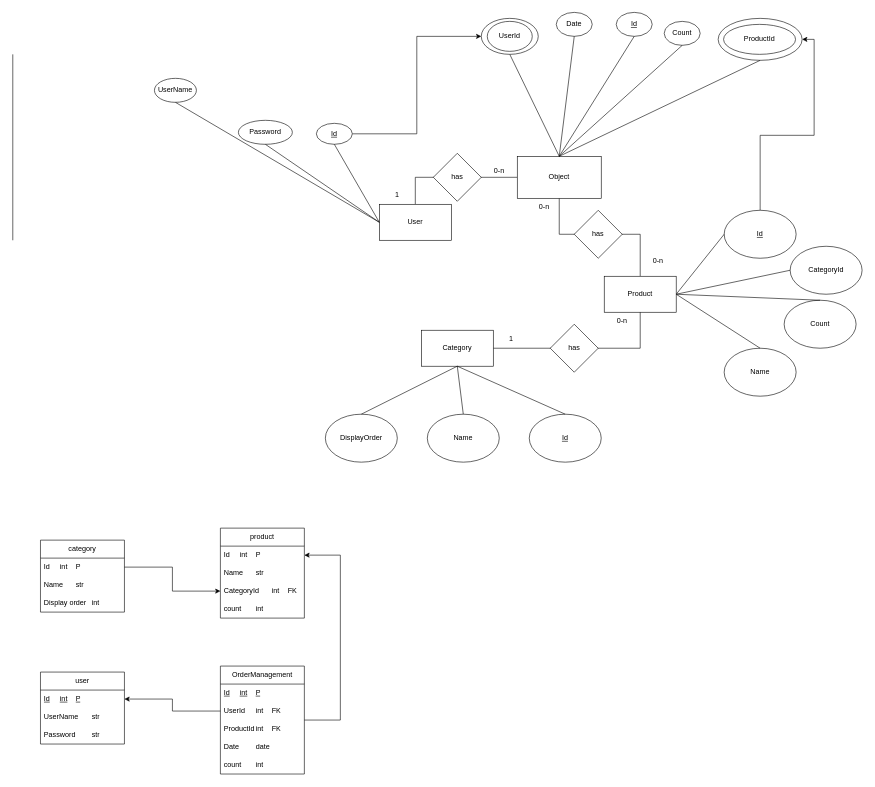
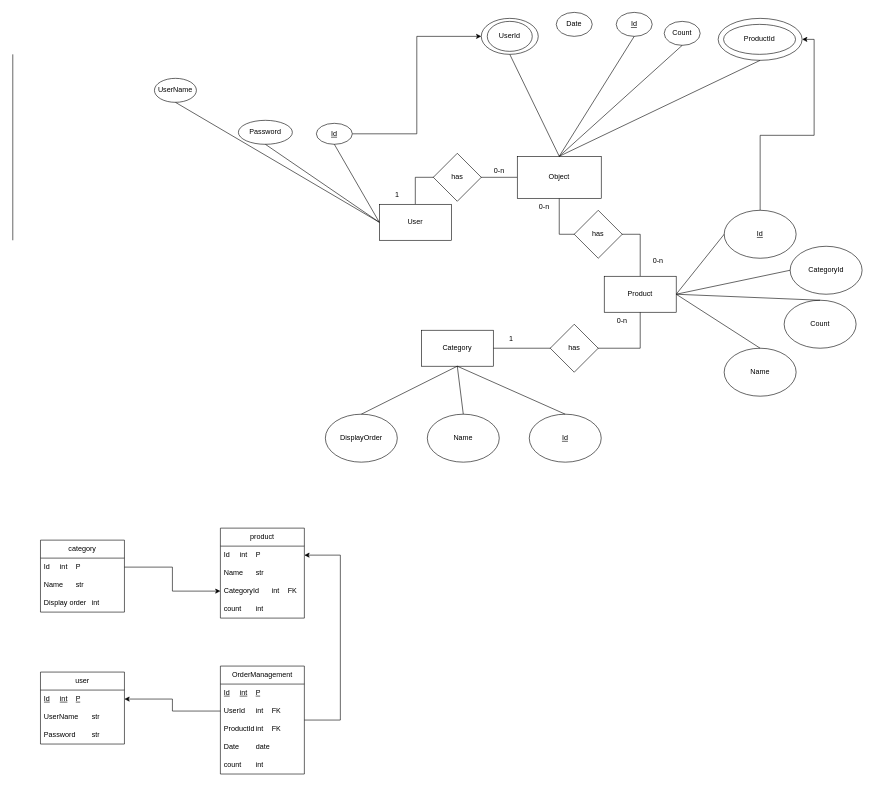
- <mxCell id="72" value="" style="endArrow=none;html=1;rounded=0;exitX=0.5;exitY=0;exitDx=0;exitDy=0;entryX=0.5;entryY=1;entryDx=0;entryDy=0;" parent="1" source="52" target="71" edge="1"><mxGeometry width="50" height="50" relative="1" as="geometry"><mxPoint x="972" y="140" as="sourcePoint" /><mxPoint x="1307" y="340" as="targetPoint" /></mxGeometry></mxCell>
